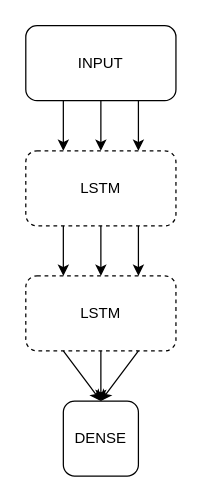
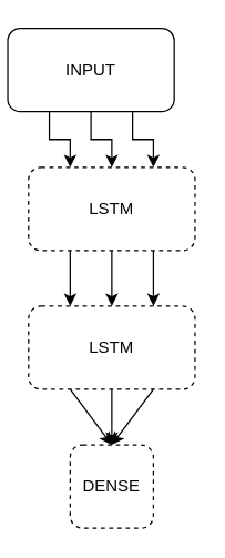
- <mxCell id="5" value="INPUT" style="rounded=1;whiteSpace=wrap;html=1;" vertex="1" parent="1"><mxGeometry x="20" y="20" width="120" height="60" as="geometry" /></mxCell>
+ <mxCell id="5" value="INPUT" style="rounded=1;whiteSpace=wrap;html=1;" vertex="1" parent="1"><mxGeometry x="5" y="20" width="120" height="60" as="geometry" /></mxCell>
- <mxCell id="12" value="DENSE" style="rounded=1;whiteSpace=wrap;html=1;" vertex="1" parent="1"><mxGeometry x="50" y="320" width="60" height="60" as="geometry" /></mxCell>
+ <mxCell id="12" value="DENSE" style="rounded=1;whiteSpace=wrap;html=1;dashed=1;" vertex="1" parent="1"><mxGeometry x="50" y="320" width="60" height="60" as="geometry" /></mxCell>
